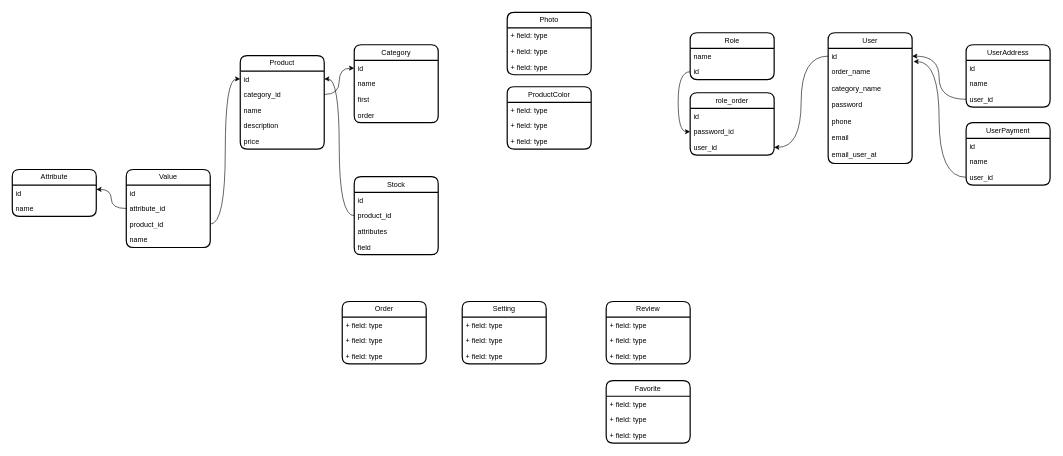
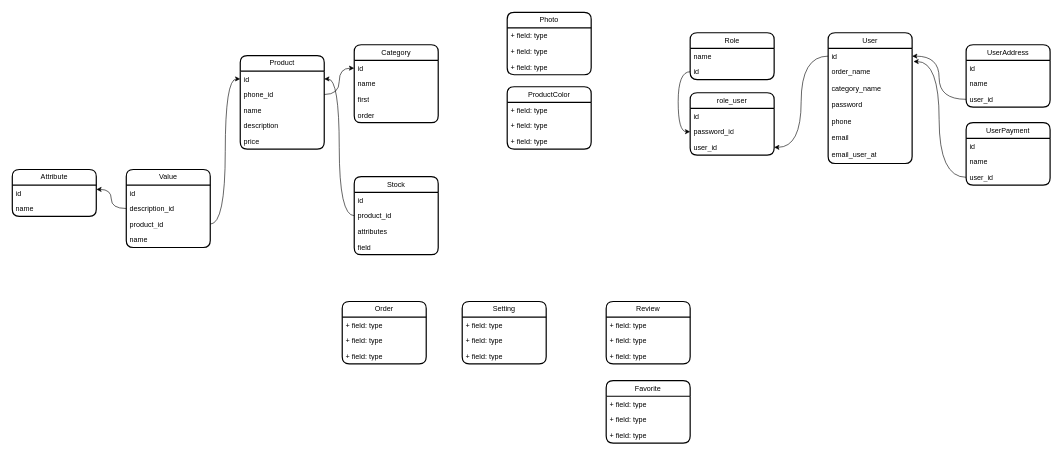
- <mxCell id="9" value="category_id" style="text;strokeColor=none;fillColor=none;align=left;verticalAlign=top;spacingLeft=4;spacingRight=4;overflow=hidden;rotatable=0;points=[[0,0.5],[1,0.5]];portConstraint=eastwest;whiteSpace=wrap;html=1;" vertex="1" parent="7"><mxGeometry y="52" width="140" height="26" as="geometry" /></mxCell>
+ <mxCell id="9" value="phone_id" style="text;strokeColor=none;fillColor=none;align=left;verticalAlign=top;spacingLeft=4;spacingRight=4;overflow=hidden;rotatable=0;points=[[0,0.5],[1,0.5]];portConstraint=eastwest;whiteSpace=wrap;html=1;" vertex="1" parent="7"><mxGeometry y="52" width="140" height="26" as="geometry" /></mxCell>
- <mxCell id="69" value="role_order" style="swimlane;fontStyle=0;childLayout=stackLayout;horizontal=1;startSize=26;fillColor=none;horizontalStack=0;resizeParent=1;resizeParentMax=0;resizeLast=0;collapsible=1;marginBottom=0;whiteSpace=wrap;html=1;rounded=1;strokeColor=default;shadow=0;glass=0;swimlaneFillColor=default;strokeWidth=2;" vertex="1" parent="1"><mxGeometry x="1150" y="154" width="140" height="104" as="geometry" /></mxCell>
+ <mxCell id="69" value="role_user" style="swimlane;fontStyle=0;childLayout=stackLayout;horizontal=1;startSize=26;fillColor=none;horizontalStack=0;resizeParent=1;resizeParentMax=0;resizeLast=0;collapsible=1;marginBottom=0;whiteSpace=wrap;html=1;rounded=1;strokeColor=default;shadow=0;glass=0;swimlaneFillColor=default;strokeWidth=2;" vertex="1" parent="1"><mxGeometry x="1150" y="154" width="140" height="104" as="geometry" /></mxCell>
- <mxCell id="60" value="attribute_id" style="text;strokeColor=none;fillColor=none;align=left;verticalAlign=top;spacingLeft=4;spacingRight=4;overflow=hidden;rotatable=0;points=[[0,0.5],[1,0.5]];portConstraint=eastwest;whiteSpace=wrap;html=1;" vertex="1" parent="58"><mxGeometry y="52" width="140" height="26" as="geometry" /></mxCell>
+ <mxCell id="60" value="description_id" style="text;strokeColor=none;fillColor=none;align=left;verticalAlign=top;spacingLeft=4;spacingRight=4;overflow=hidden;rotatable=0;points=[[0,0.5],[1,0.5]];portConstraint=eastwest;whiteSpace=wrap;html=1;" vertex="1" parent="58"><mxGeometry y="52" width="140" height="26" as="geometry" /></mxCell>
